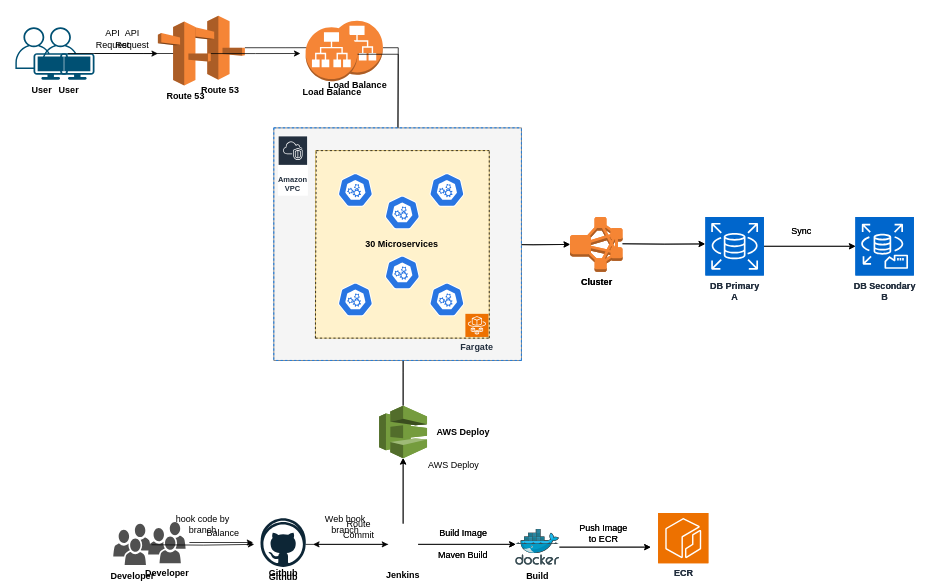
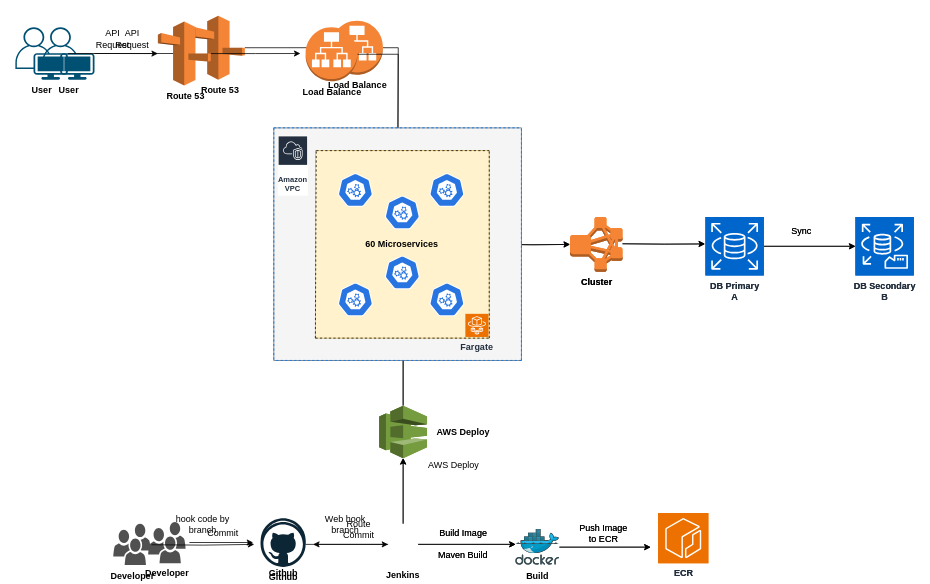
- <mxCell id="103" value="&lt;b&gt;30 Microservices&lt;/b&gt;" style="text;strokeColor=none;align=center;fillColor=none;html=1;verticalAlign=middle;whiteSpace=wrap;rounded=0;" parent="91" vertex="1"><mxGeometry x="59.26" y="113.69" width="113.3" height="22.62" as="geometry" /></mxCell>
+ <mxCell id="103" value="&lt;b&gt;60 Microservices&lt;/b&gt;" style="text;strokeColor=none;align=center;fillColor=none;html=1;verticalAlign=middle;whiteSpace=wrap;rounded=0;" parent="91" vertex="1"><mxGeometry x="59.26" y="113.69" width="113.3" height="22.62" as="geometry" /></mxCell>
- <mxCell id="7" value="Balance" style="text;strokeColor=none;align=center;fillColor=none;html=1;verticalAlign=middle;whiteSpace=wrap;rounded=0;" parent="1" vertex="1"><mxGeometry x="267" y="695" width="60" height="30" as="geometry" /></mxCell>
+ <mxCell id="7" value="Commit" style="text;strokeColor=none;align=center;fillColor=none;html=1;verticalAlign=middle;whiteSpace=wrap;rounded=0;" parent="1" vertex="1"><mxGeometry x="267" y="695" width="60" height="30" as="geometry" /></mxCell>
